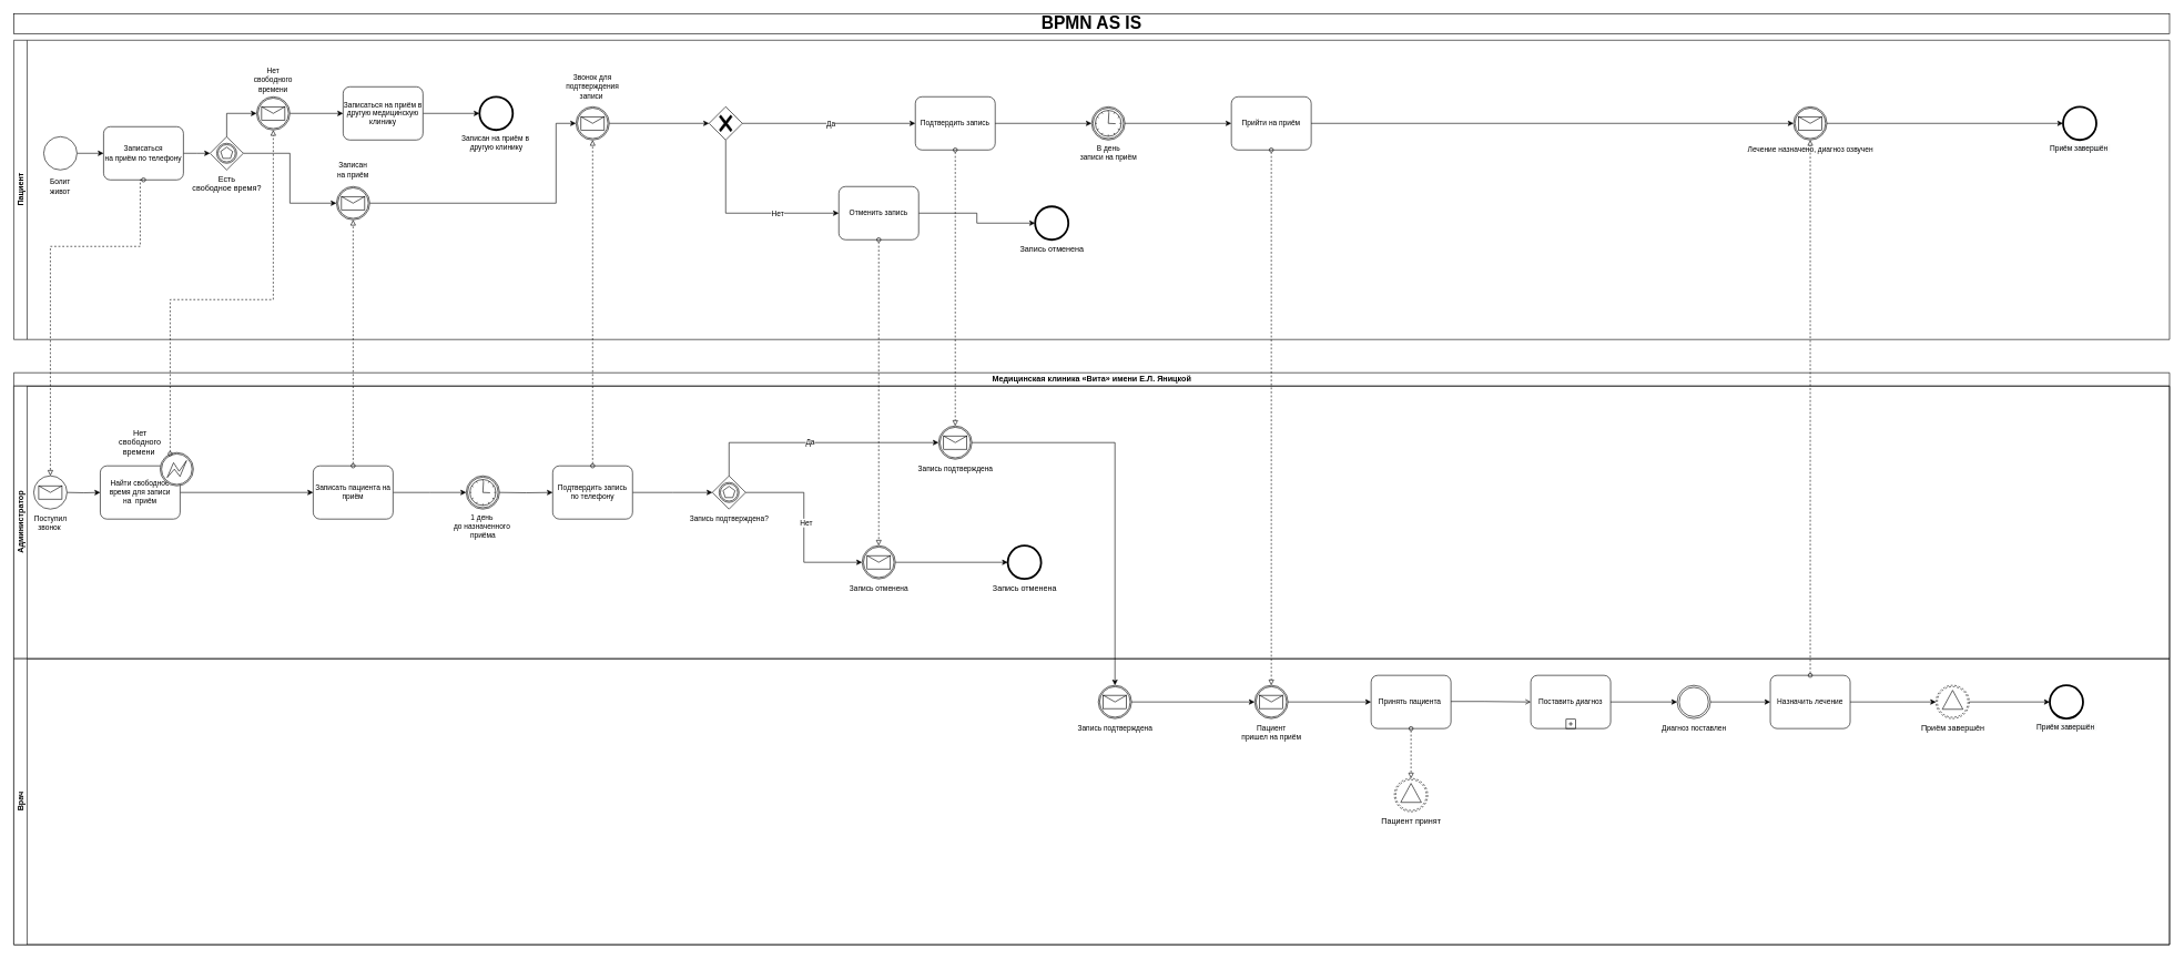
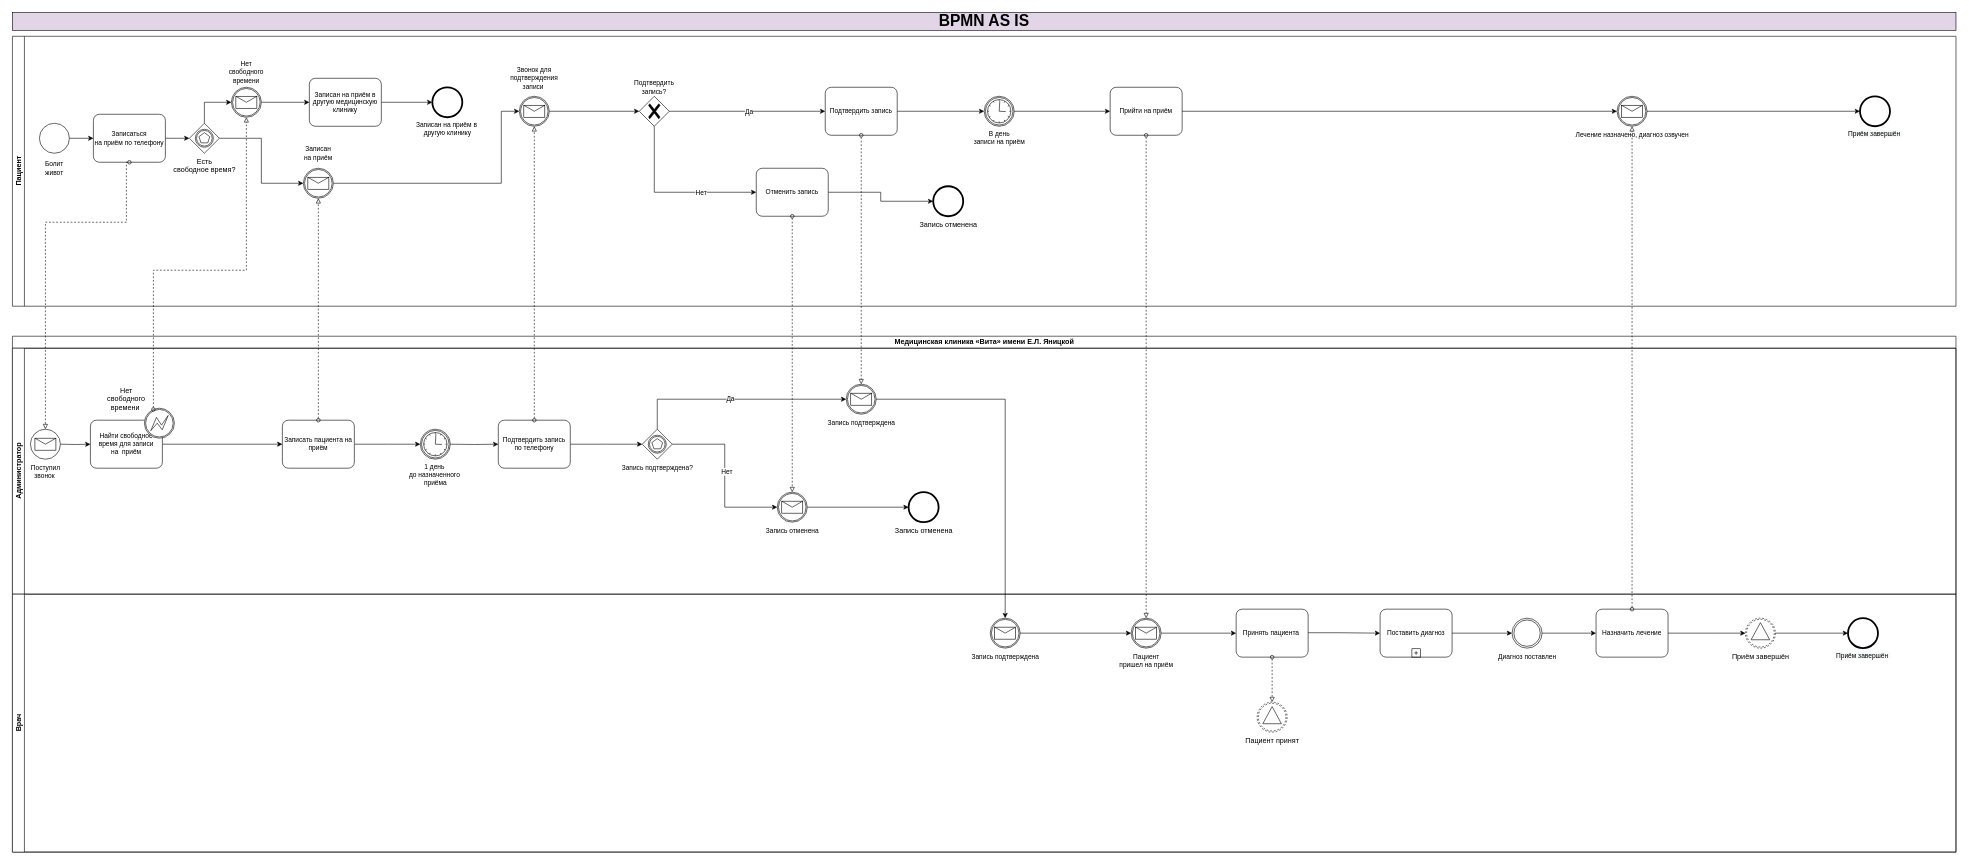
- <mxCell id="91" value="&lt;font style=&quot;font-size: 26px;&quot;&gt;&lt;b&gt;BPMN AS IS&lt;/b&gt;&lt;/font&gt;" style="rounded=0;whiteSpace=wrap;html=1;" vertex="1" parent="1"><mxGeometry x="20" y="20" width="3240" height="30" as="geometry" /></mxCell>
+ <mxCell id="91" value="&lt;font style=&quot;font-size: 26px;&quot;&gt;&lt;b&gt;BPMN AS IS&lt;/b&gt;&lt;/font&gt;" style="rounded=0;whiteSpace=wrap;html=1;fillColor=#e1d5e7;" vertex="1" parent="1"><mxGeometry x="20" y="20" width="3240" height="30" as="geometry" /></mxCell>
+ <mxCell id="63" value="&lt;font style=&quot;font-size: 11px;&quot;&gt;Подтвердить запись?&lt;/font&gt;" style="text;html=1;strokeColor=none;fillColor=none;align=center;verticalAlign=middle;whiteSpace=wrap;rounded=0;" parent="44" vertex="1"><mxGeometry x="1015" y="70" width="110" height="30" as="geometry" /></mxCell>
- <mxCell id="51" value="Записаться на приём в другую медицинскую клинику" style="points=[[0.25,0,0],[0.5,0,0],[0.75,0,0],[1,0.25,0],[1,0.5,0],[1,0.75,0],[0.75,1,0],[0.5,1,0],[0.25,1,0],[0,0.75,0],[0,0.5,0],[0,0.25,0]];shape=mxgraph.bpmn.task;whiteSpace=wrap;rectStyle=rounded;size=10;taskMarker=abstract;labelBackgroundColor=none;fontSize=11;fontColor=#000000;fillColor=#FFFFFF;" parent="44" vertex="1"><mxGeometry x="495" y="70" width="120" height="80" as="geometry" /></mxCell>
+ <mxCell id="51" value="Записан на приём в другую медицинскую клинику" style="points=[[0.25,0,0],[0.5,0,0],[0.75,0,0],[1,0.25,0],[1,0.5,0],[1,0.75,0],[0.75,1,0],[0.5,1,0],[0.25,1,0],[0,0.75,0],[0,0.5,0],[0,0.25,0]];shape=mxgraph.bpmn.task;whiteSpace=wrap;rectStyle=rounded;size=10;taskMarker=abstract;labelBackgroundColor=none;fontSize=11;fontColor=#000000;fillColor=#FFFFFF;" parent="44" vertex="1"><mxGeometry x="495" y="70" width="120" height="80" as="geometry" /></mxCell>
- <mxCell id="30" style="edgeStyle=orthogonalEdgeStyle;rounded=0;orthogonalLoop=1;jettySize=auto;html=1;startArrow=none;startFill=0;endArrow=open;endFill=1;exitX=1;exitY=0.491;exitDx=0;exitDy=0;exitPerimeter=0;entryX=0;entryY=0.5;entryDx=0;entryDy=0;entryPerimeter=0;" parent="25" source="28" target="29" edge="1"><mxGeometry relative="1" as="geometry"><mxPoint x="2170" y="64.29" as="sourcePoint" /><mxPoint x="2260" y="65" as="targetPoint" /><Array as="points"><mxPoint x="2210" y="64" /></Array></mxGeometry></mxCell>
+ <mxCell id="30" style="edgeStyle=orthogonalEdgeStyle;rounded=0;orthogonalLoop=1;jettySize=auto;html=1;startArrow=none;startFill=0;endArrow=classic;endFill=1;exitX=1;exitY=0.491;exitDx=0;exitDy=0;exitPerimeter=0;entryX=0;entryY=0.5;entryDx=0;entryDy=0;entryPerimeter=0;" parent="25" source="28" target="29" edge="1"><mxGeometry relative="1" as="geometry"><mxPoint x="2170" y="64.29" as="sourcePoint" /><mxPoint x="2260" y="65" as="targetPoint" /><Array as="points"><mxPoint x="2210" y="64" /></Array></mxGeometry></mxCell>
